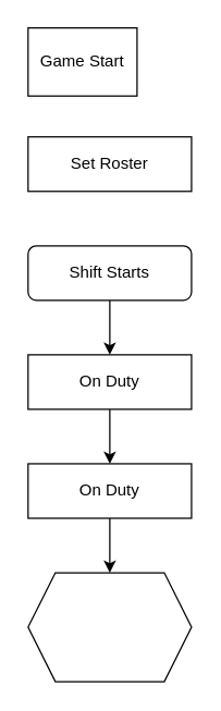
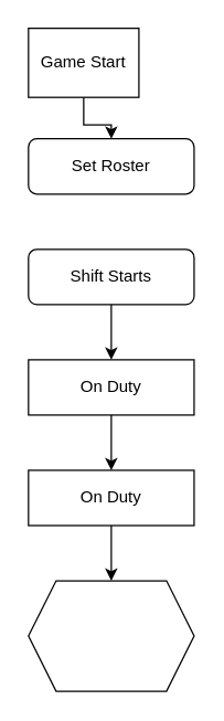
+ <mxCell id="2" value="" style="edgeStyle=orthogonalEdgeStyle;rounded=0;orthogonalLoop=1;jettySize=auto;html=1;" edge="1" parent="1" source="3" target="4"><mxGeometry relative="1" as="geometry" /></mxCell>
- <mxCell id="4" value="Set Roster" style="rounded=0;whiteSpace=wrap;html=1;" vertex="1" parent="1"><mxGeometry x="20" y="100" width="120" height="40" as="geometry" /></mxCell>
+ <mxCell id="4" value="Set Roster" style="whiteSpace=wrap;html=1;rounded=1;" vertex="1" parent="1"><mxGeometry x="20" y="100" width="120" height="40" as="geometry" /></mxCell>
